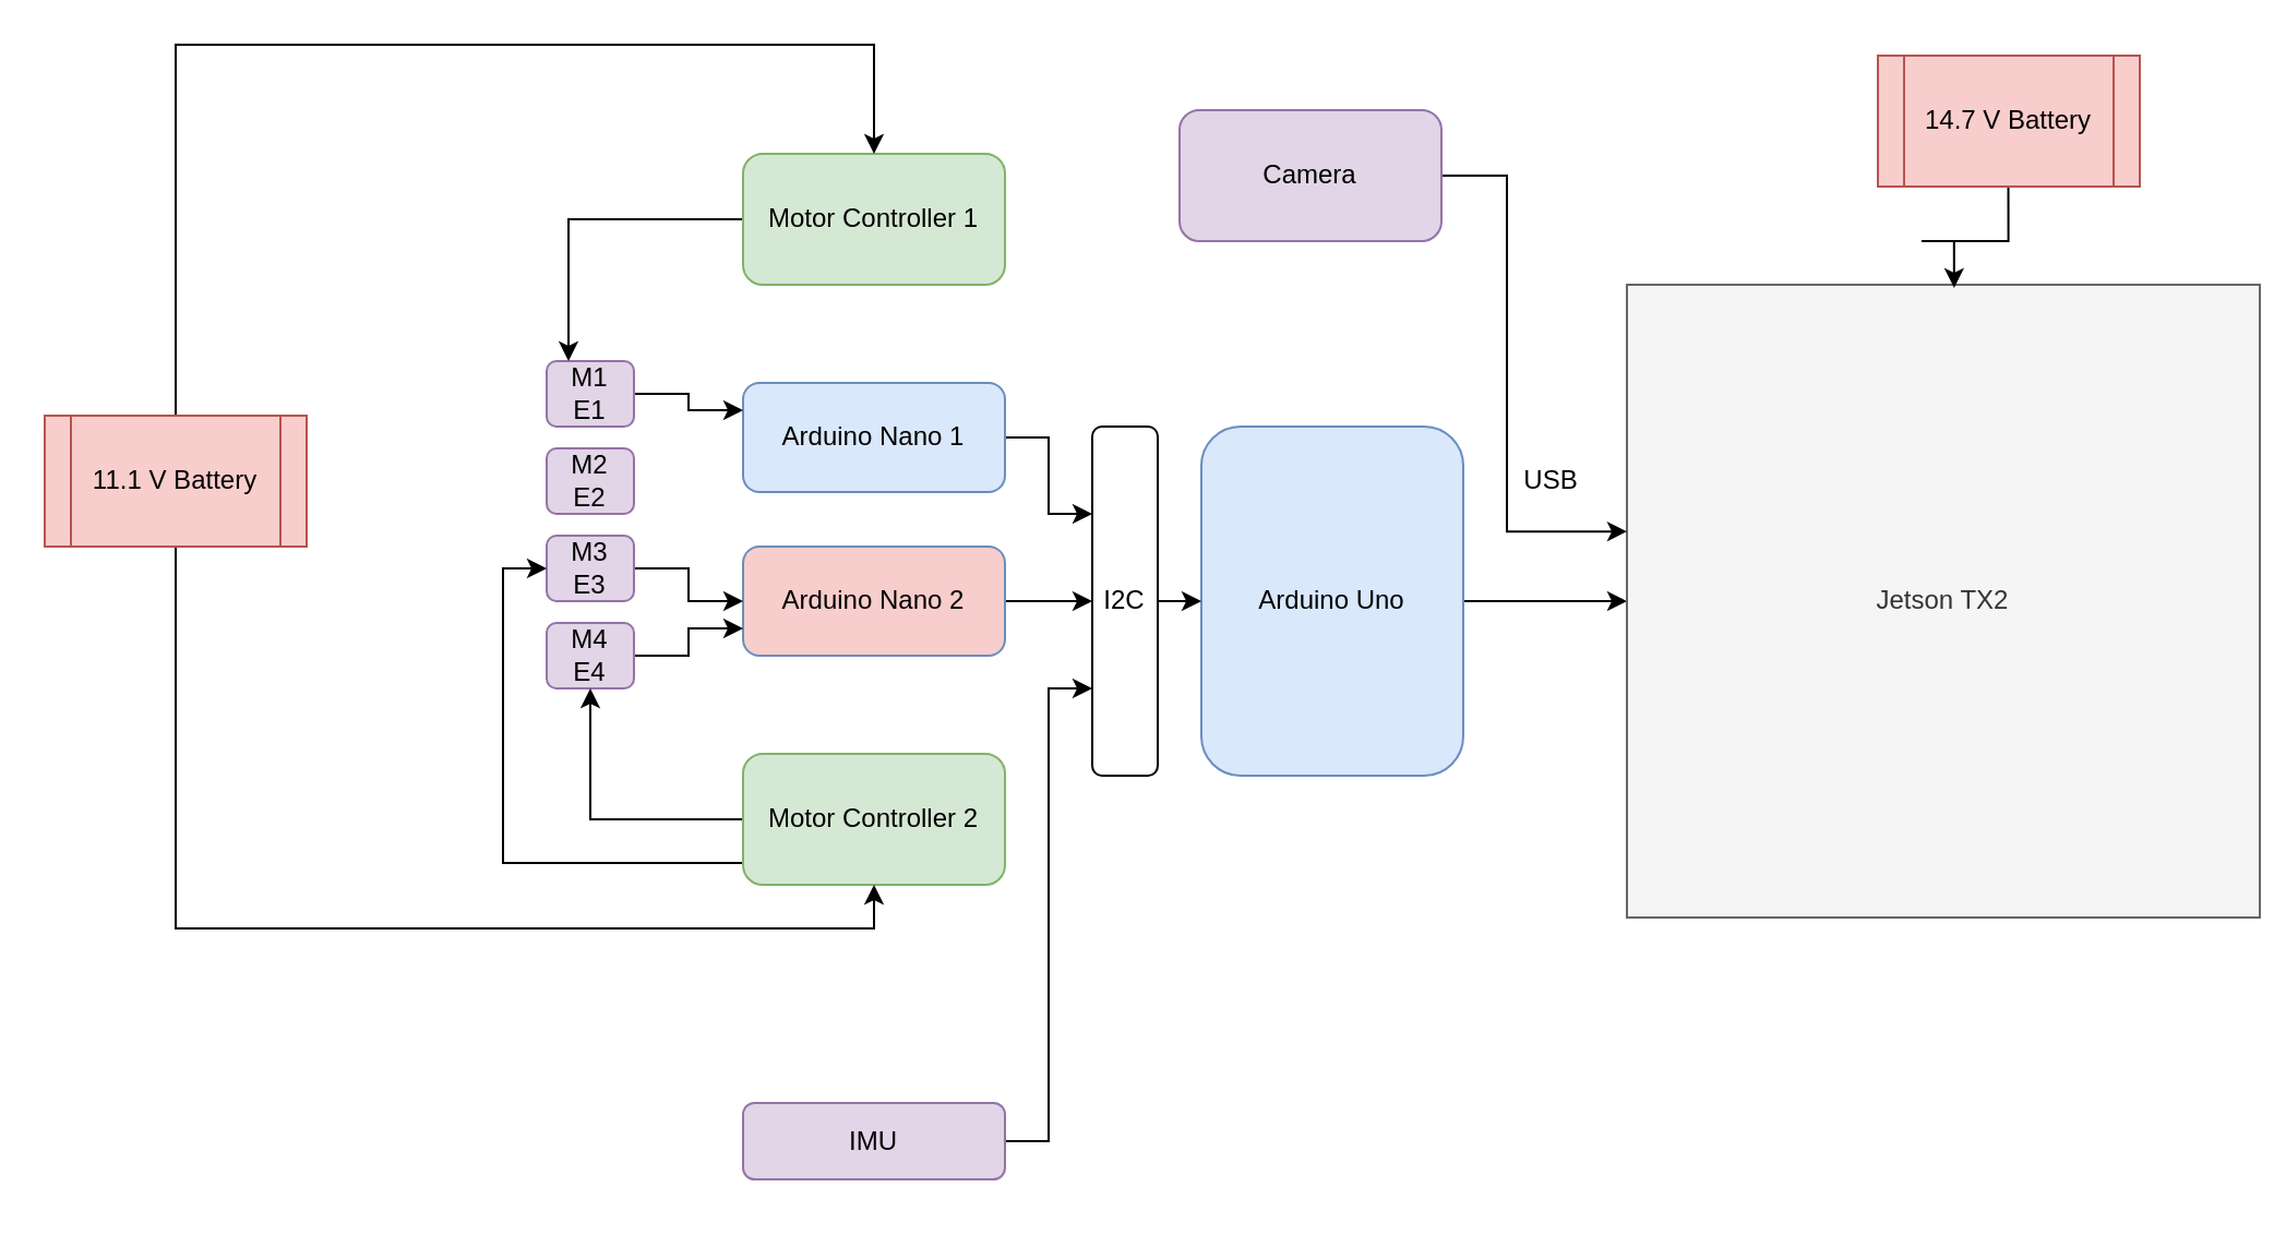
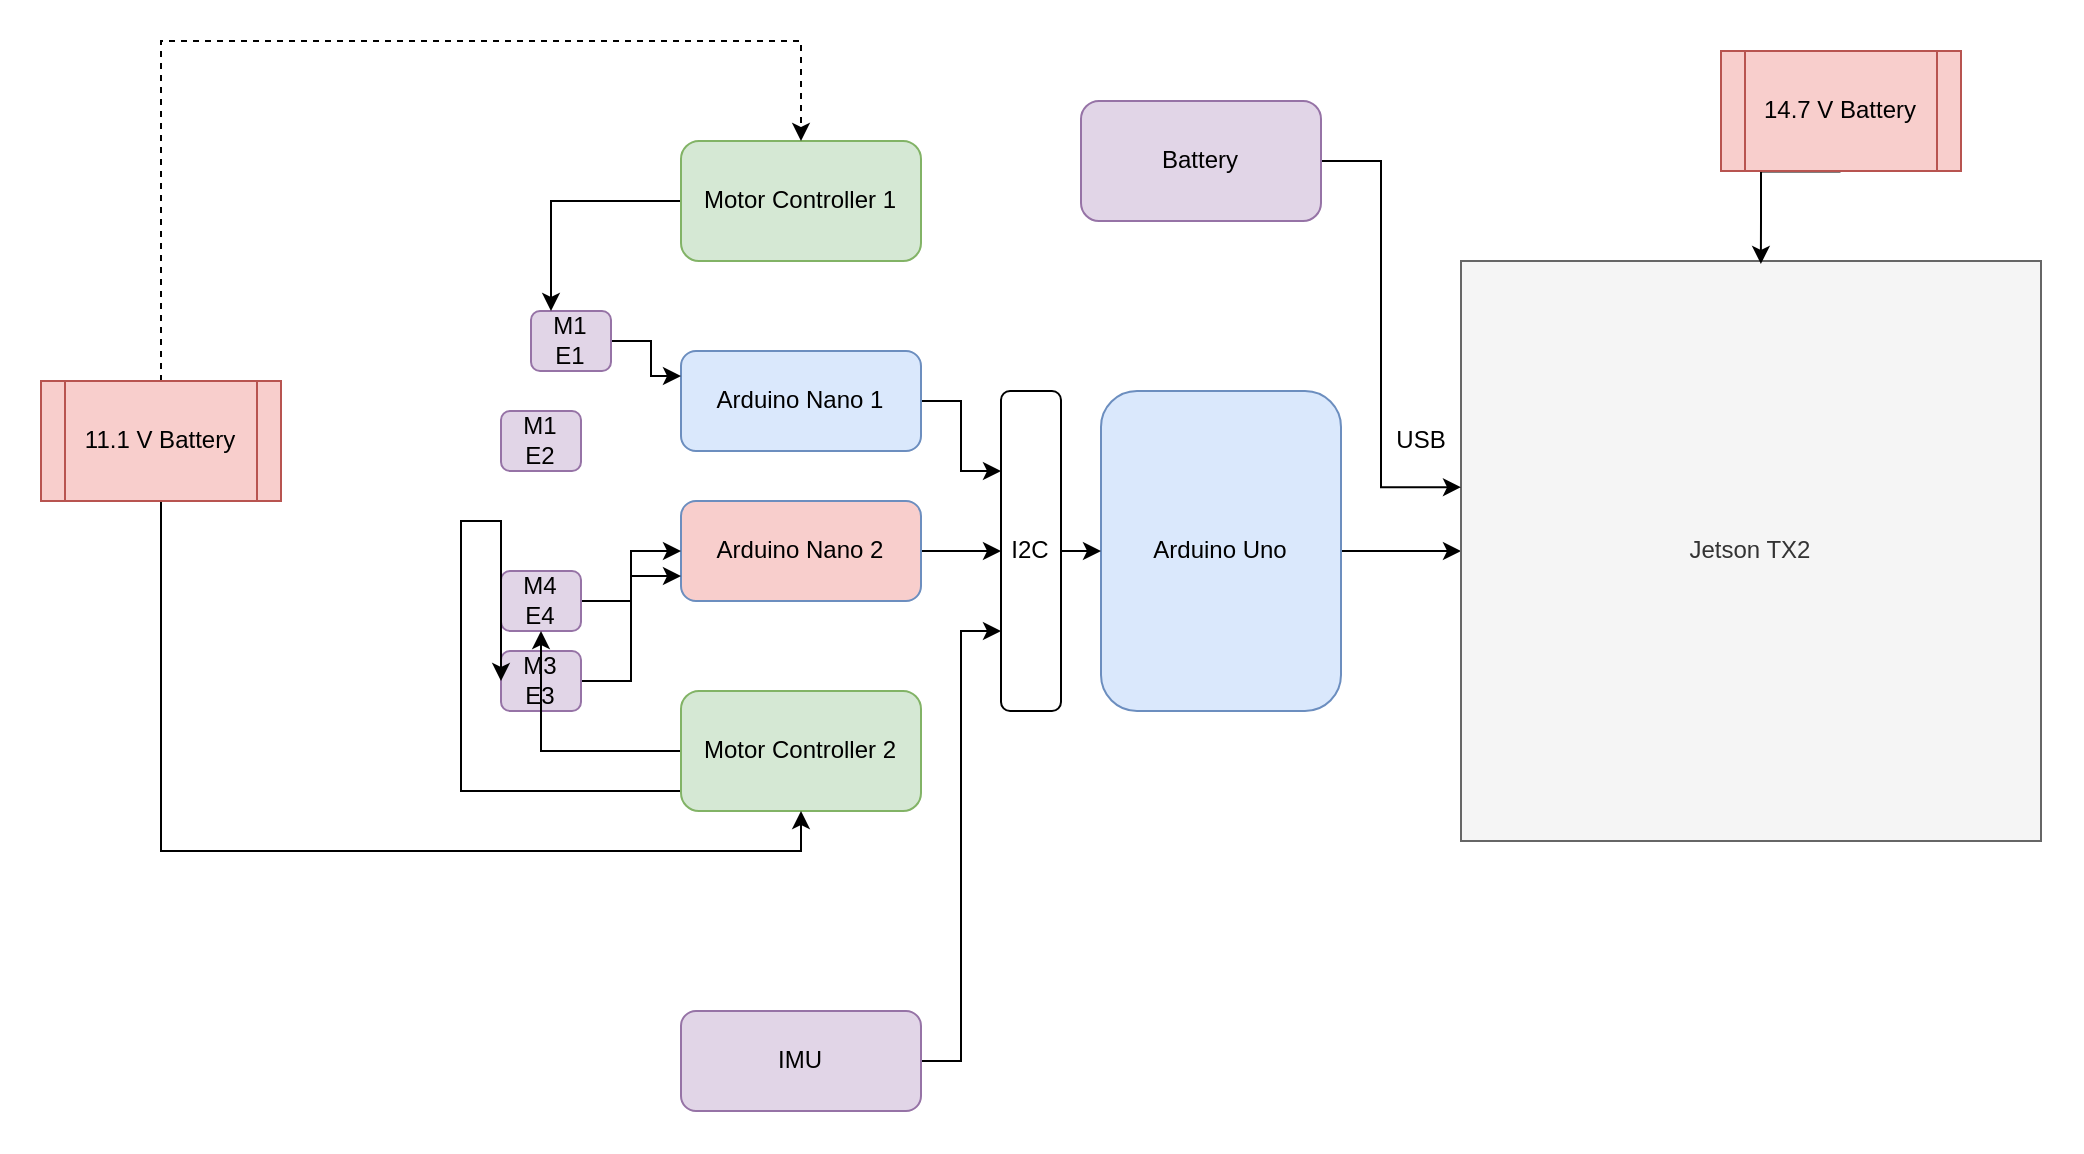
- <mxCell id="30" style="edgeStyle=orthogonalEdgeStyle;rounded=0;orthogonalLoop=1;jettySize=auto;html=1;entryX=0.5;entryY=0;entryDx=0;entryDy=0;comic=0;shadow=0;" edge="1" parent="1" source="32" target="25"><mxGeometry relative="1" as="geometry"><Array as="points"><mxPoint x="400" y="20" /></Array></mxGeometry></mxCell>
+ <mxCell id="30" style="edgeStyle=orthogonalEdgeStyle;rounded=0;orthogonalLoop=1;jettySize=auto;html=1;entryX=0.5;entryY=0;entryDx=0;entryDy=0;comic=0;shadow=0;dashed=1;" edge="1" parent="1" source="32" target="25"><mxGeometry relative="1" as="geometry"><Array as="points"><mxPoint x="400" y="20" /></Array></mxGeometry></mxCell>
- <mxCell id="29" value="Camera" style="rounded=1;whiteSpace=wrap;html=1;fillColor=#e1d5e7;strokeColor=#9673a6;comic=0;shadow=0;" vertex="1" parent="1"><mxGeometry x="540" y="50" width="120" height="60" as="geometry" /></mxCell>
+ <mxCell id="29" value="Battery" style="rounded=1;whiteSpace=wrap;html=1;fillColor=#e1d5e7;strokeColor=#9673a6;comic=0;shadow=0;" vertex="1" parent="1"><mxGeometry x="540" y="50" width="120" height="60" as="geometry" /></mxCell>
- <mxCell id="7" value="M1&lt;br&gt;E1" style="rounded=1;whiteSpace=wrap;html=1;fillColor=#e1d5e7;strokeColor=#9673a6;comic=0;shadow=0;" vertex="1" parent="1"><mxGeometry x="250" y="165" width="40" height="30" as="geometry" /></mxCell>
+ <mxCell id="7" value="M1&lt;br&gt;E1" style="rounded=1;whiteSpace=wrap;html=1;fillColor=#e1d5e7;strokeColor=#9673a6;comic=0;shadow=0;" vertex="1" parent="1"><mxGeometry x="265" y="155" width="40" height="30" as="geometry" /></mxCell>
- <mxCell id="10" value="M2&lt;br&gt;E2" style="rounded=1;whiteSpace=wrap;html=1;fillColor=#e1d5e7;strokeColor=#9673a6;comic=0;shadow=0;" vertex="1" parent="1"><mxGeometry x="250" y="205" width="40" height="30" as="geometry" /></mxCell>
+ <mxCell id="10" value="M1&lt;br&gt;E2" style="rounded=1;whiteSpace=wrap;html=1;fillColor=#e1d5e7;strokeColor=#9673a6;comic=0;shadow=0;" vertex="1" parent="1"><mxGeometry x="250" y="205" width="40" height="30" as="geometry" /></mxCell>
- <mxCell id="9" value="M3&lt;br&gt;E3" style="rounded=1;whiteSpace=wrap;html=1;fillColor=#e1d5e7;strokeColor=#9673a6;comic=0;shadow=0;" vertex="1" parent="1"><mxGeometry x="250" y="245" width="40" height="30" as="geometry" /></mxCell>
+ <mxCell id="9" value="M3&lt;br&gt;E3" style="rounded=1;whiteSpace=wrap;html=1;fillColor=#e1d5e7;strokeColor=#9673a6;comic=0;shadow=0;" vertex="1" parent="1"><mxGeometry x="250" y="325" width="40" height="30" as="geometry" /></mxCell>
- <mxCell id="19" value="Jetson TX2" style="whiteSpace=wrap;html=1;aspect=fixed;fillColor=#f5f5f5;strokeColor=#666666;fontColor=#333333;comic=0;shadow=0;" vertex="1" parent="1"><mxGeometry x="745" y="130" width="290" height="290" as="geometry" /></mxCell>
+ <mxCell id="19" value="Jetson TX2" style="whiteSpace=wrap;html=1;aspect=fixed;fillColor=#f5f5f5;strokeColor=#666666;fontColor=#333333;comic=0;shadow=0;" vertex="1" parent="1"><mxGeometry x="730" y="130" width="290" height="290" as="geometry" /></mxCell>
- <mxCell id="18" value="IMU" style="rounded=1;whiteSpace=wrap;html=1;fontSize=12;glass=0;strokeWidth=1;shadow=0;fillColor=#e1d5e7;strokeColor=#9673a6;comic=0;" vertex="1" parent="1"><mxGeometry x="340" y="505" width="120" height="35" as="geometry" /></mxCell>
+ <mxCell id="18" value="IMU" style="rounded=1;whiteSpace=wrap;html=1;fontSize=12;glass=0;strokeWidth=1;shadow=0;fillColor=#e1d5e7;strokeColor=#9673a6;comic=0;" vertex="1" parent="1"><mxGeometry x="340" y="505" width="120" height="50" as="geometry" /></mxCell>
